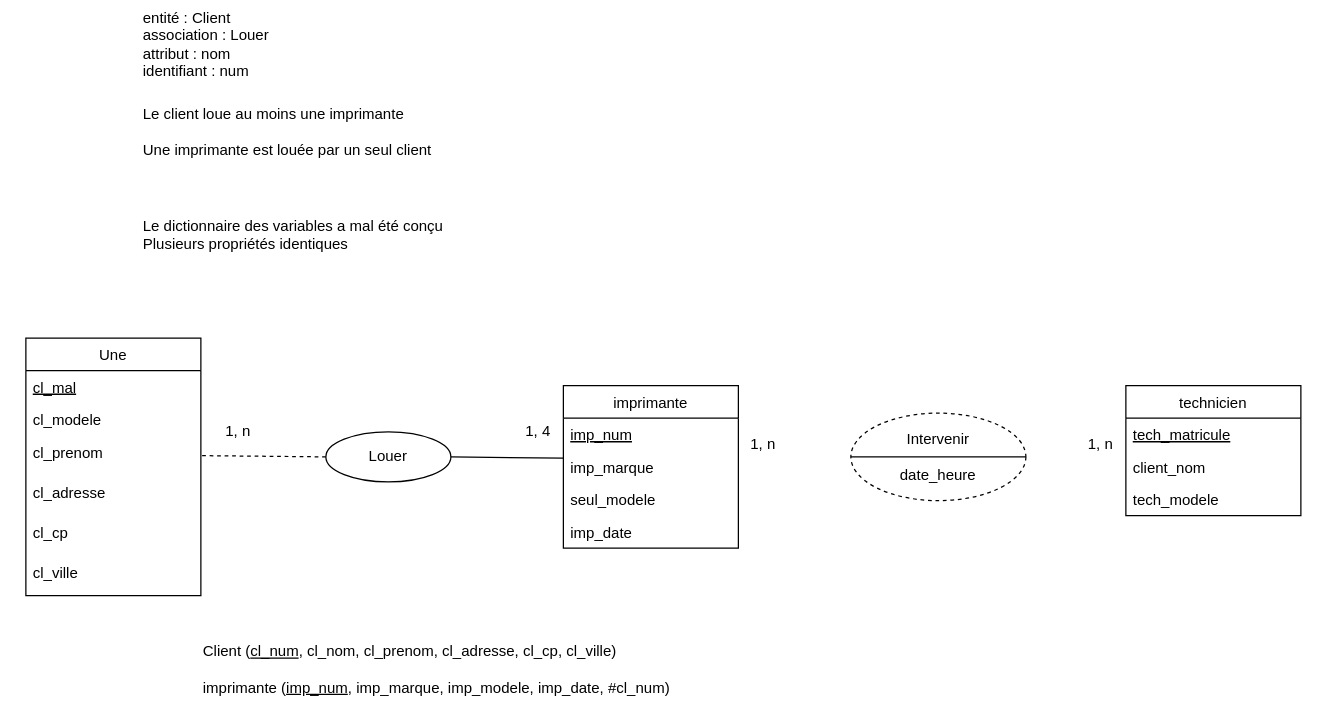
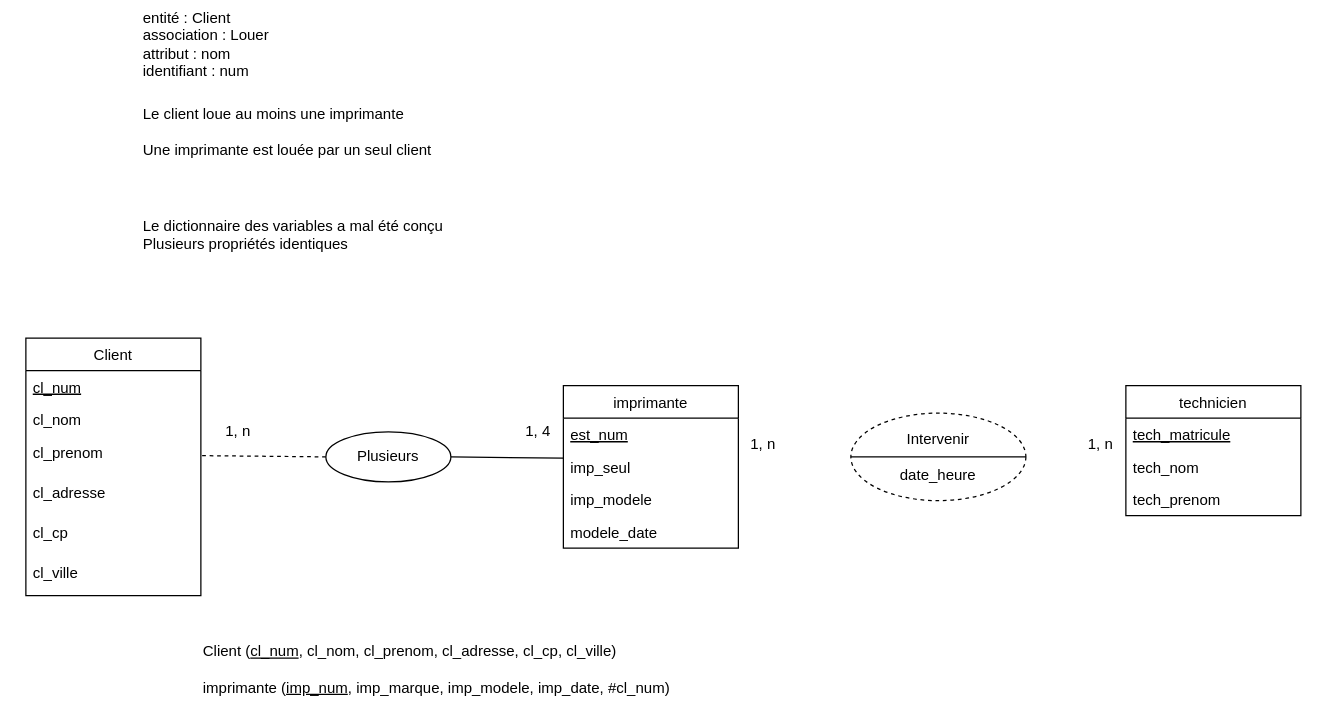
- <mxCell id="10" value="Une" style="swimlane;fontStyle=0;childLayout=stackLayout;horizontal=1;startSize=26;fillColor=none;horizontalStack=0;resizeParent=1;resizeParentMax=0;resizeLast=0;collapsible=1;marginBottom=0;" vertex="1" parent="1"><mxGeometry x="20" y="270" width="140" height="206" as="geometry" /></mxCell>
+ <mxCell id="10" value="Client" style="swimlane;fontStyle=0;childLayout=stackLayout;horizontal=1;startSize=26;fillColor=none;horizontalStack=0;resizeParent=1;resizeParentMax=0;resizeLast=0;collapsible=1;marginBottom=0;" vertex="1" parent="1"><mxGeometry x="20" y="270" width="140" height="206" as="geometry" /></mxCell>
- <mxCell id="11" value="cl_mal&#10;" style="text;strokeColor=none;fillColor=none;align=left;verticalAlign=top;spacingLeft=4;spacingRight=4;overflow=hidden;rotatable=0;points=[[0,0.5],[1,0.5]];portConstraint=eastwest;fontStyle=4" vertex="1" parent="10"><mxGeometry y="26" width="140" height="26" as="geometry" /></mxCell>
+ <mxCell id="11" value="cl_num&#10;" style="text;strokeColor=none;fillColor=none;align=left;verticalAlign=top;spacingLeft=4;spacingRight=4;overflow=hidden;rotatable=0;points=[[0,0.5],[1,0.5]];portConstraint=eastwest;fontStyle=4" vertex="1" parent="10"><mxGeometry y="26" width="140" height="26" as="geometry" /></mxCell>
- <mxCell id="12" value="cl_modele" style="text;strokeColor=none;fillColor=none;align=left;verticalAlign=top;spacingLeft=4;spacingRight=4;overflow=hidden;rotatable=0;points=[[0,0.5],[1,0.5]];portConstraint=eastwest;" vertex="1" parent="10"><mxGeometry y="52" width="140" height="26" as="geometry" /></mxCell>
+ <mxCell id="12" value="cl_nom" style="text;strokeColor=none;fillColor=none;align=left;verticalAlign=top;spacingLeft=4;spacingRight=4;overflow=hidden;rotatable=0;points=[[0,0.5],[1,0.5]];portConstraint=eastwest;" vertex="1" parent="10"><mxGeometry y="52" width="140" height="26" as="geometry" /></mxCell>
- <mxCell id="6" value="imp_num" style="text;strokeColor=none;fillColor=none;align=left;verticalAlign=top;spacingLeft=4;spacingRight=4;overflow=hidden;rotatable=0;points=[[0,0.5],[1,0.5]];portConstraint=eastwest;fontStyle=4" vertex="1" parent="5"><mxGeometry y="26" width="140" height="26" as="geometry" /></mxCell>
+ <mxCell id="6" value="est_num" style="text;strokeColor=none;fillColor=none;align=left;verticalAlign=top;spacingLeft=4;spacingRight=4;overflow=hidden;rotatable=0;points=[[0,0.5],[1,0.5]];portConstraint=eastwest;fontStyle=4" vertex="1" parent="5"><mxGeometry y="26" width="140" height="26" as="geometry" /></mxCell>
- <mxCell id="23" value="Louer" style="ellipse;whiteSpace=wrap;html=1;" vertex="1" parent="1"><mxGeometry x="260" y="345" width="100" height="40" as="geometry" /></mxCell>
+ <mxCell id="23" value="Plusieurs" style="ellipse;whiteSpace=wrap;html=1;" vertex="1" parent="1"><mxGeometry x="260" y="345" width="100" height="40" as="geometry" /></mxCell>
- <mxCell id="7" value="imp_marque" style="text;strokeColor=none;fillColor=none;align=left;verticalAlign=top;spacingLeft=4;spacingRight=4;overflow=hidden;rotatable=0;points=[[0,0.5],[1,0.5]];portConstraint=eastwest;" vertex="1" parent="5"><mxGeometry y="52" width="140" height="26" as="geometry" /></mxCell>
+ <mxCell id="7" value="imp_seul" style="text;strokeColor=none;fillColor=none;align=left;verticalAlign=top;spacingLeft=4;spacingRight=4;overflow=hidden;rotatable=0;points=[[0,0.5],[1,0.5]];portConstraint=eastwest;" vertex="1" parent="5"><mxGeometry y="52" width="140" height="26" as="geometry" /></mxCell>
- <mxCell id="19" value="client_nom" style="text;strokeColor=none;fillColor=none;align=left;verticalAlign=top;spacingLeft=4;spacingRight=4;overflow=hidden;rotatable=0;points=[[0,0.5],[1,0.5]];portConstraint=eastwest;" vertex="1" parent="17"><mxGeometry y="52" width="140" height="26" as="geometry" /></mxCell>
+ <mxCell id="19" value="tech_nom" style="text;strokeColor=none;fillColor=none;align=left;verticalAlign=top;spacingLeft=4;spacingRight=4;overflow=hidden;rotatable=0;points=[[0,0.5],[1,0.5]];portConstraint=eastwest;" vertex="1" parent="17"><mxGeometry y="52" width="140" height="26" as="geometry" /></mxCell>
- <mxCell id="8" value="seul_modele" style="text;strokeColor=none;fillColor=none;align=left;verticalAlign=top;spacingLeft=4;spacingRight=4;overflow=hidden;rotatable=0;points=[[0,0.5],[1,0.5]];portConstraint=eastwest;" vertex="1" parent="5"><mxGeometry y="78" width="140" height="26" as="geometry" /></mxCell>
+ <mxCell id="8" value="imp_modele" style="text;strokeColor=none;fillColor=none;align=left;verticalAlign=top;spacingLeft=4;spacingRight=4;overflow=hidden;rotatable=0;points=[[0,0.5],[1,0.5]];portConstraint=eastwest;" vertex="1" parent="5"><mxGeometry y="78" width="140" height="26" as="geometry" /></mxCell>
- <mxCell id="20" value="tech_modele" style="text;strokeColor=none;fillColor=none;align=left;verticalAlign=top;spacingLeft=4;spacingRight=4;overflow=hidden;rotatable=0;points=[[0,0.5],[1,0.5]];portConstraint=eastwest;" vertex="1" parent="17"><mxGeometry y="78" width="140" height="26" as="geometry" /></mxCell>
+ <mxCell id="20" value="tech_prenom" style="text;strokeColor=none;fillColor=none;align=left;verticalAlign=top;spacingLeft=4;spacingRight=4;overflow=hidden;rotatable=0;points=[[0,0.5],[1,0.5]];portConstraint=eastwest;" vertex="1" parent="17"><mxGeometry y="78" width="140" height="26" as="geometry" /></mxCell>
- <mxCell id="9" value="imp_date" style="text;strokeColor=none;fillColor=none;align=left;verticalAlign=top;spacingLeft=4;spacingRight=4;overflow=hidden;rotatable=0;points=[[0,0.5],[1,0.5]];portConstraint=eastwest;" vertex="1" parent="5"><mxGeometry y="104" width="140" height="26" as="geometry" /></mxCell>
+ <mxCell id="9" value="modele_date" style="text;strokeColor=none;fillColor=none;align=left;verticalAlign=top;spacingLeft=4;spacingRight=4;overflow=hidden;rotatable=0;points=[[0,0.5],[1,0.5]];portConstraint=eastwest;" vertex="1" parent="5"><mxGeometry y="104" width="140" height="26" as="geometry" /></mxCell>
